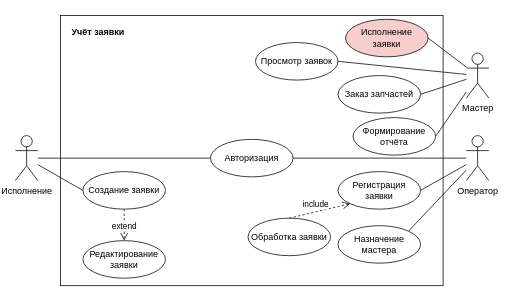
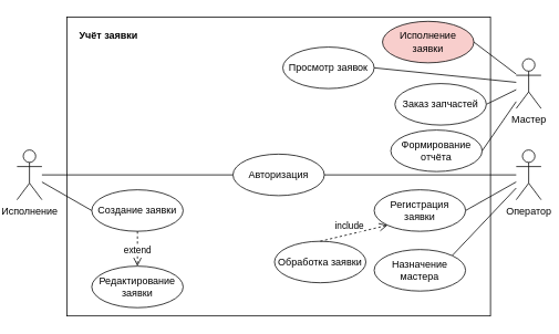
- <mxCell id="27" value="Заказ запчастей" style="ellipse;whiteSpace=wrap;html=1;" parent="1" vertex="1"><mxGeometry x="450" y="100" width="110" height="50" as="geometry" /></mxCell>
+ <mxCell id="27" value="Заказ запчастей" style="ellipse;whiteSpace=wrap;html=1;" parent="1" vertex="1"><mxGeometry x="475" y="100" width="110" height="50" as="geometry" /></mxCell>
